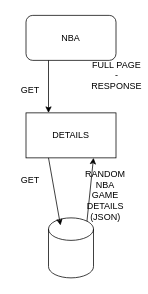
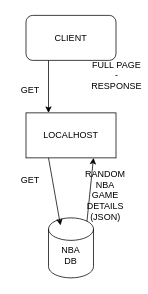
- <mxCell id="2" value="NBA" style="rounded=1;whiteSpace=wrap;html=1;" vertex="1" parent="1"><mxGeometry x="34" y="20" width="120" height="60" as="geometry" /></mxCell>
+ <mxCell id="2" value="CLIENT" style="rounded=1;whiteSpace=wrap;html=1;" vertex="1" parent="1"><mxGeometry x="34" y="20" width="120" height="60" as="geometry" /></mxCell>
- <mxCell id="3" value="DETAILS" style="rounded=0;whiteSpace=wrap;html=1;" vertex="1" parent="1"><mxGeometry x="34" y="150" width="120" height="60" as="geometry" /></mxCell>
+ <mxCell id="3" value="LOCALHOST" style="rounded=0;whiteSpace=wrap;html=1;" vertex="1" parent="1"><mxGeometry x="34" y="150" width="120" height="60" as="geometry" /></mxCell>
+ <mxCell id="7" value="NBA DB" style="text;html=1;strokeColor=none;fillColor=none;align=center;verticalAlign=middle;whiteSpace=wrap;rounded=0;" vertex="1" parent="1"><mxGeometry x="74" y="330" width="40" height="20" as="geometry" /></mxCell>
